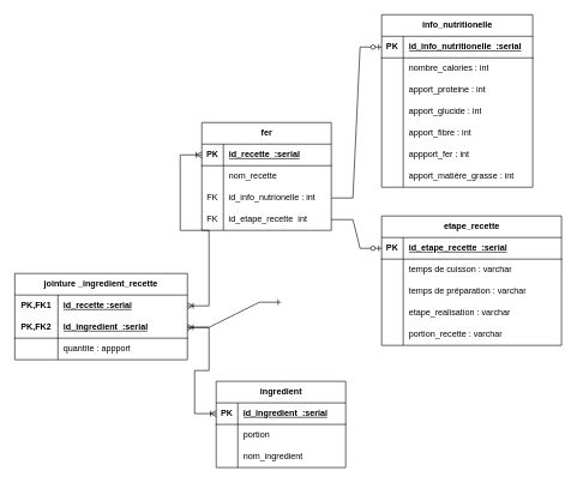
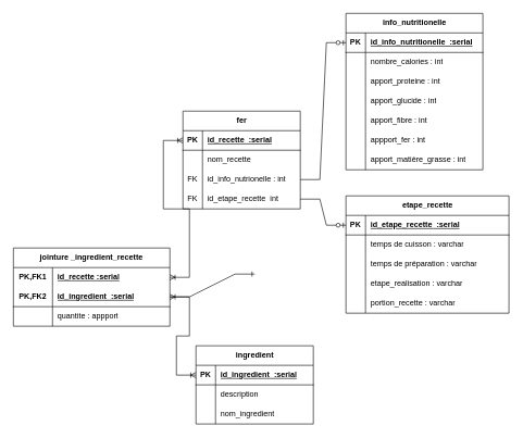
- <mxCell id="43" value="portion" style="shape=partialRectangle;connectable=0;fillColor=none;top=0;left=0;bottom=0;right=0;align=left;spacingLeft=6;overflow=hidden;whiteSpace=wrap;html=1;" parent="41" vertex="1"><mxGeometry x="30" width="150" height="30" as="geometry"><mxRectangle width="150" height="30" as="alternateBounds" /></mxGeometry></mxCell>
+ <mxCell id="43" value="description" style="shape=partialRectangle;connectable=0;fillColor=none;top=0;left=0;bottom=0;right=0;align=left;spacingLeft=6;overflow=hidden;whiteSpace=wrap;html=1;" parent="41" vertex="1"><mxGeometry x="30" width="150" height="30" as="geometry"><mxRectangle width="150" height="30" as="alternateBounds" /></mxGeometry></mxCell>
